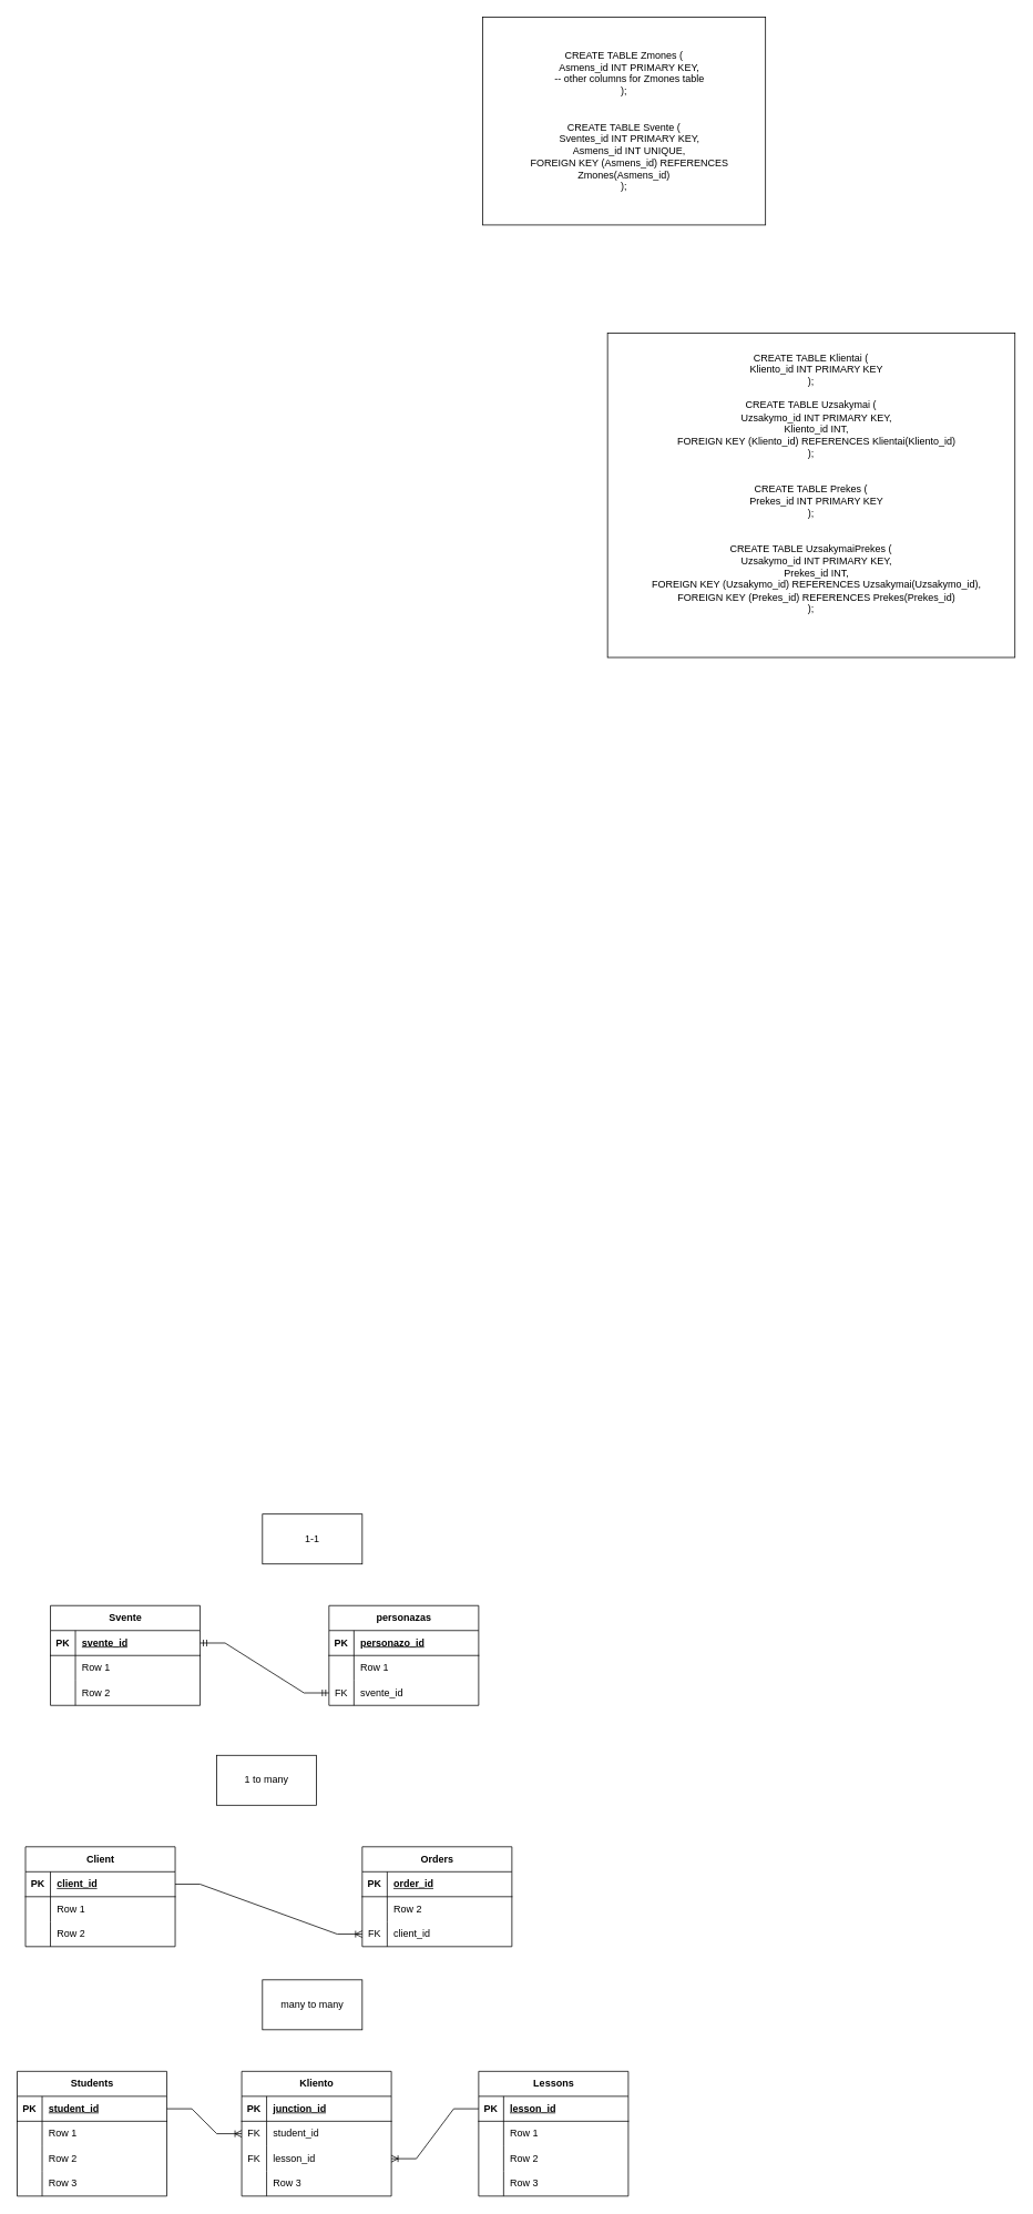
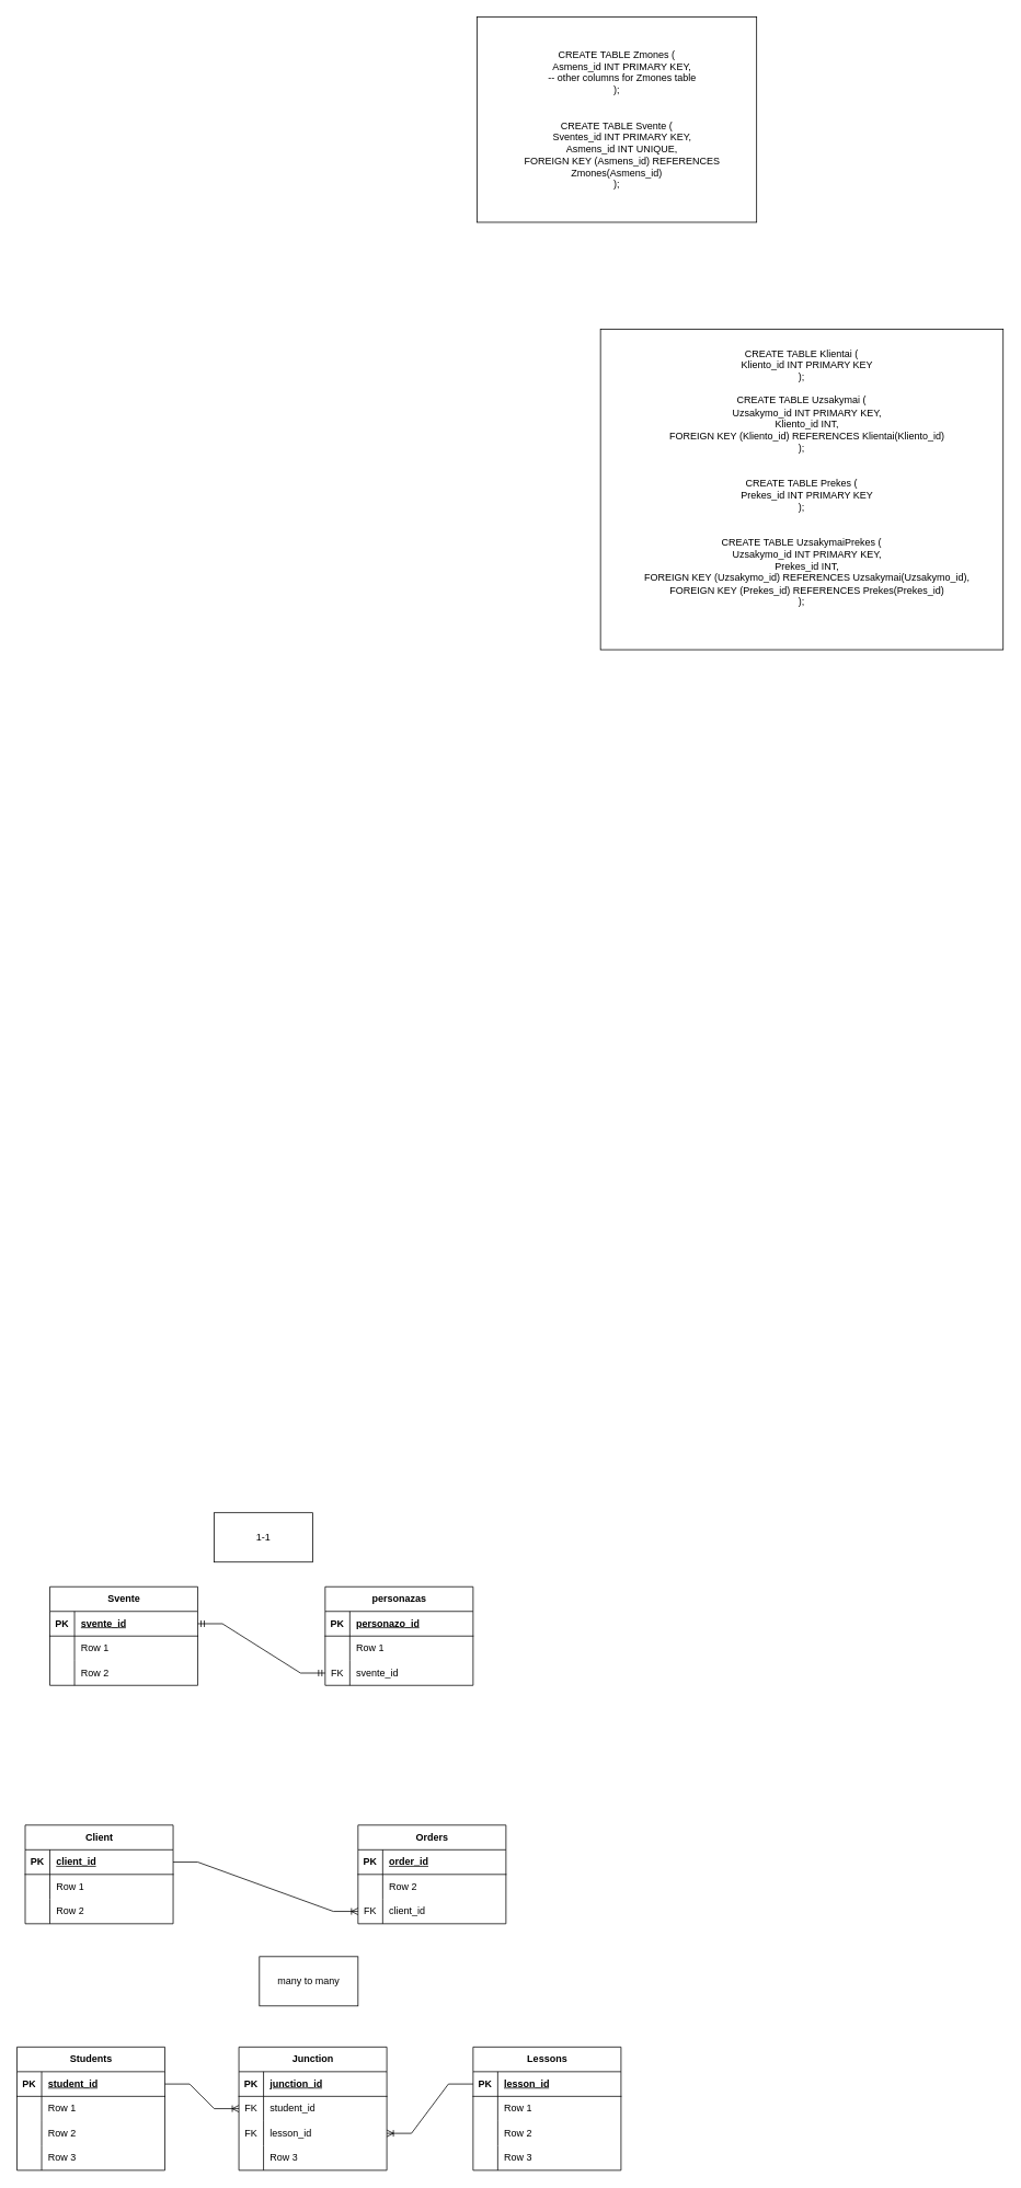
- <mxCell id="87" value="1-1" style="whiteSpace=wrap;html=1;" vertex="1" parent="1"><mxGeometry x="315" y="1820" width="120" height="60" as="geometry" /></mxCell>
+ <mxCell id="87" value="1-1" style="whiteSpace=wrap;html=1;" vertex="1" parent="1"><mxGeometry x="260" y="1840" width="120" height="60" as="geometry" /></mxCell>
- <mxCell id="88" value="1 to many" style="whiteSpace=wrap;html=1;" vertex="1" parent="1"><mxGeometry x="260" y="2110" width="120" height="60" as="geometry" /></mxCell>
- <mxCell id="72" value="Kliento" style="shape=table;startSize=30;container=1;collapsible=1;childLayout=tableLayout;fixedRows=1;rowLines=0;fontStyle=1;align=center;resizeLast=1;html=1;" vertex="1" parent="1"><mxGeometry x="290" y="2490" width="180" height="150" as="geometry" /></mxCell>
+ <mxCell id="72" value="Junction" style="shape=table;startSize=30;container=1;collapsible=1;childLayout=tableLayout;fixedRows=1;rowLines=0;fontStyle=1;align=center;resizeLast=1;html=1;" vertex="1" parent="1"><mxGeometry x="290" y="2490" width="180" height="150" as="geometry" /></mxCell>
